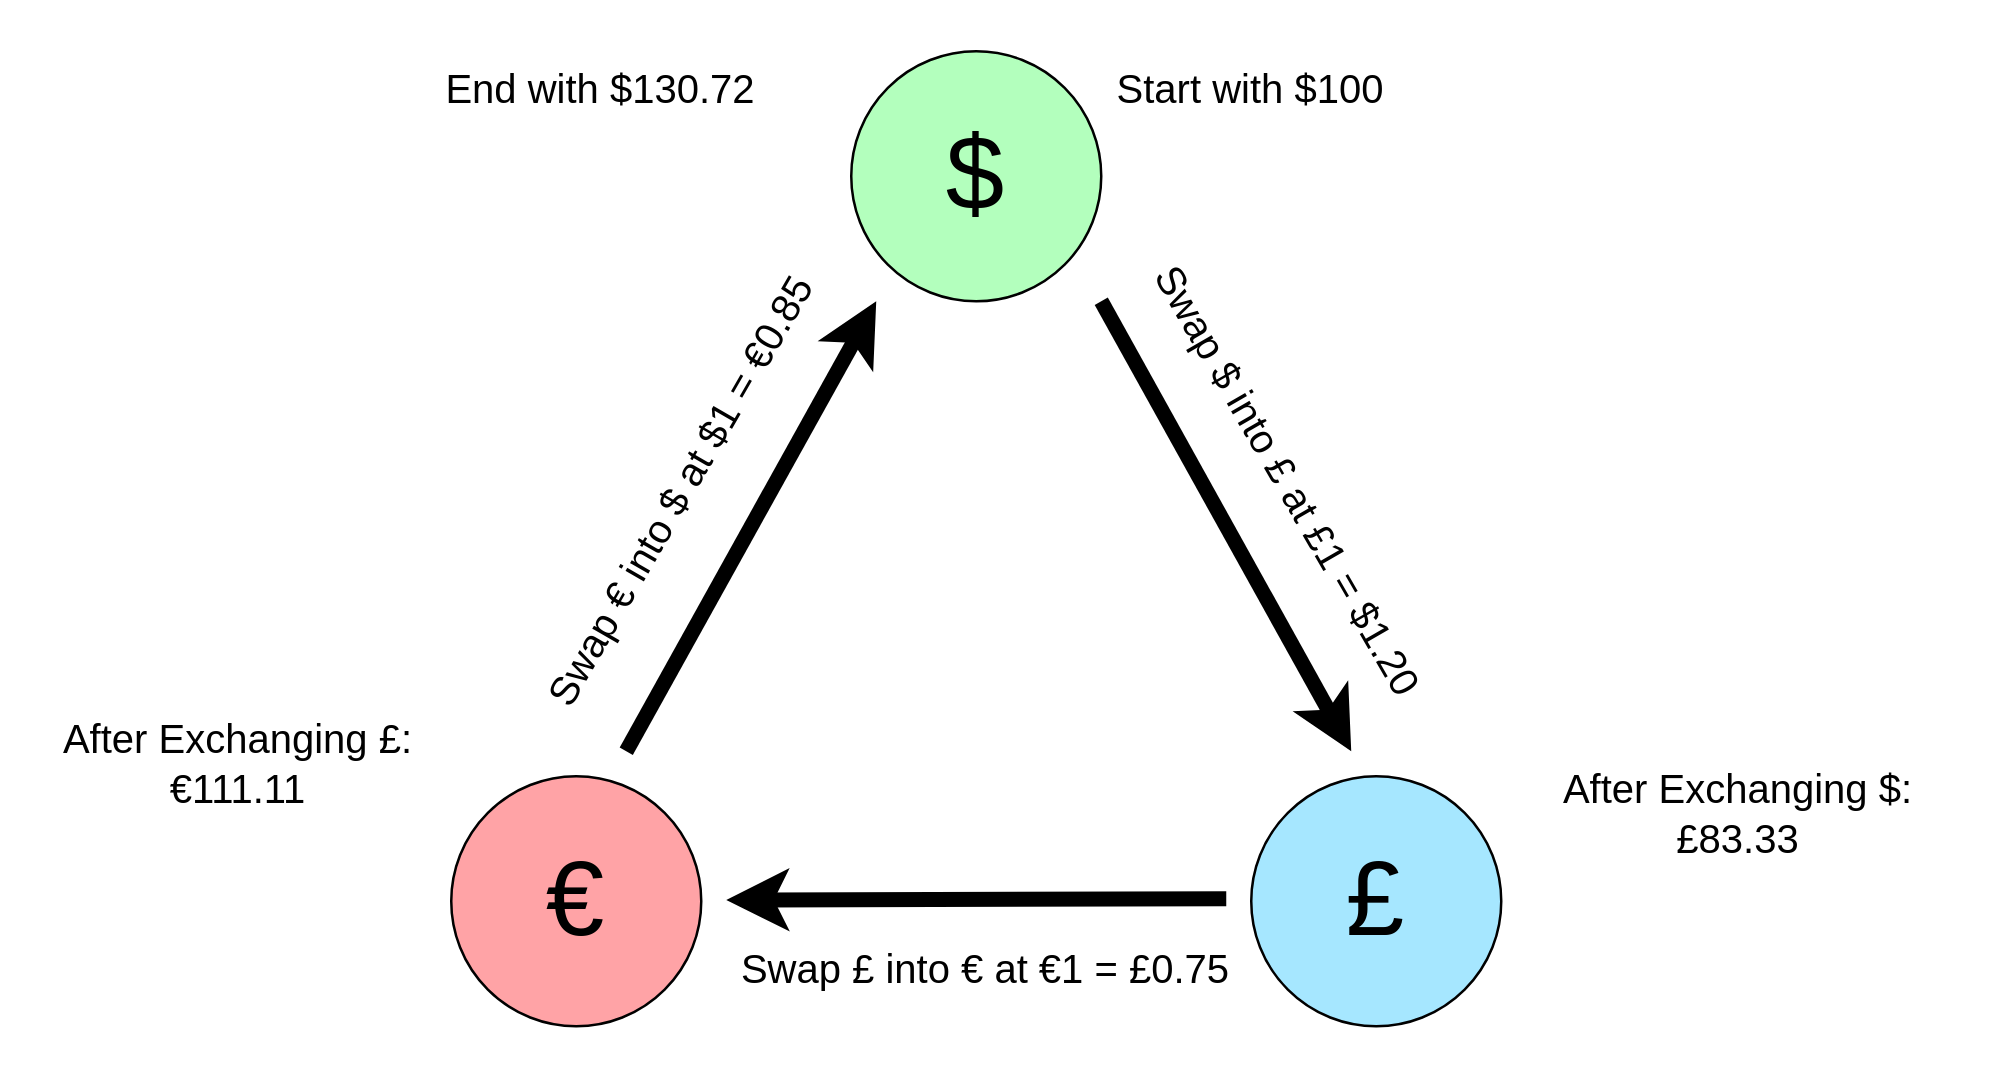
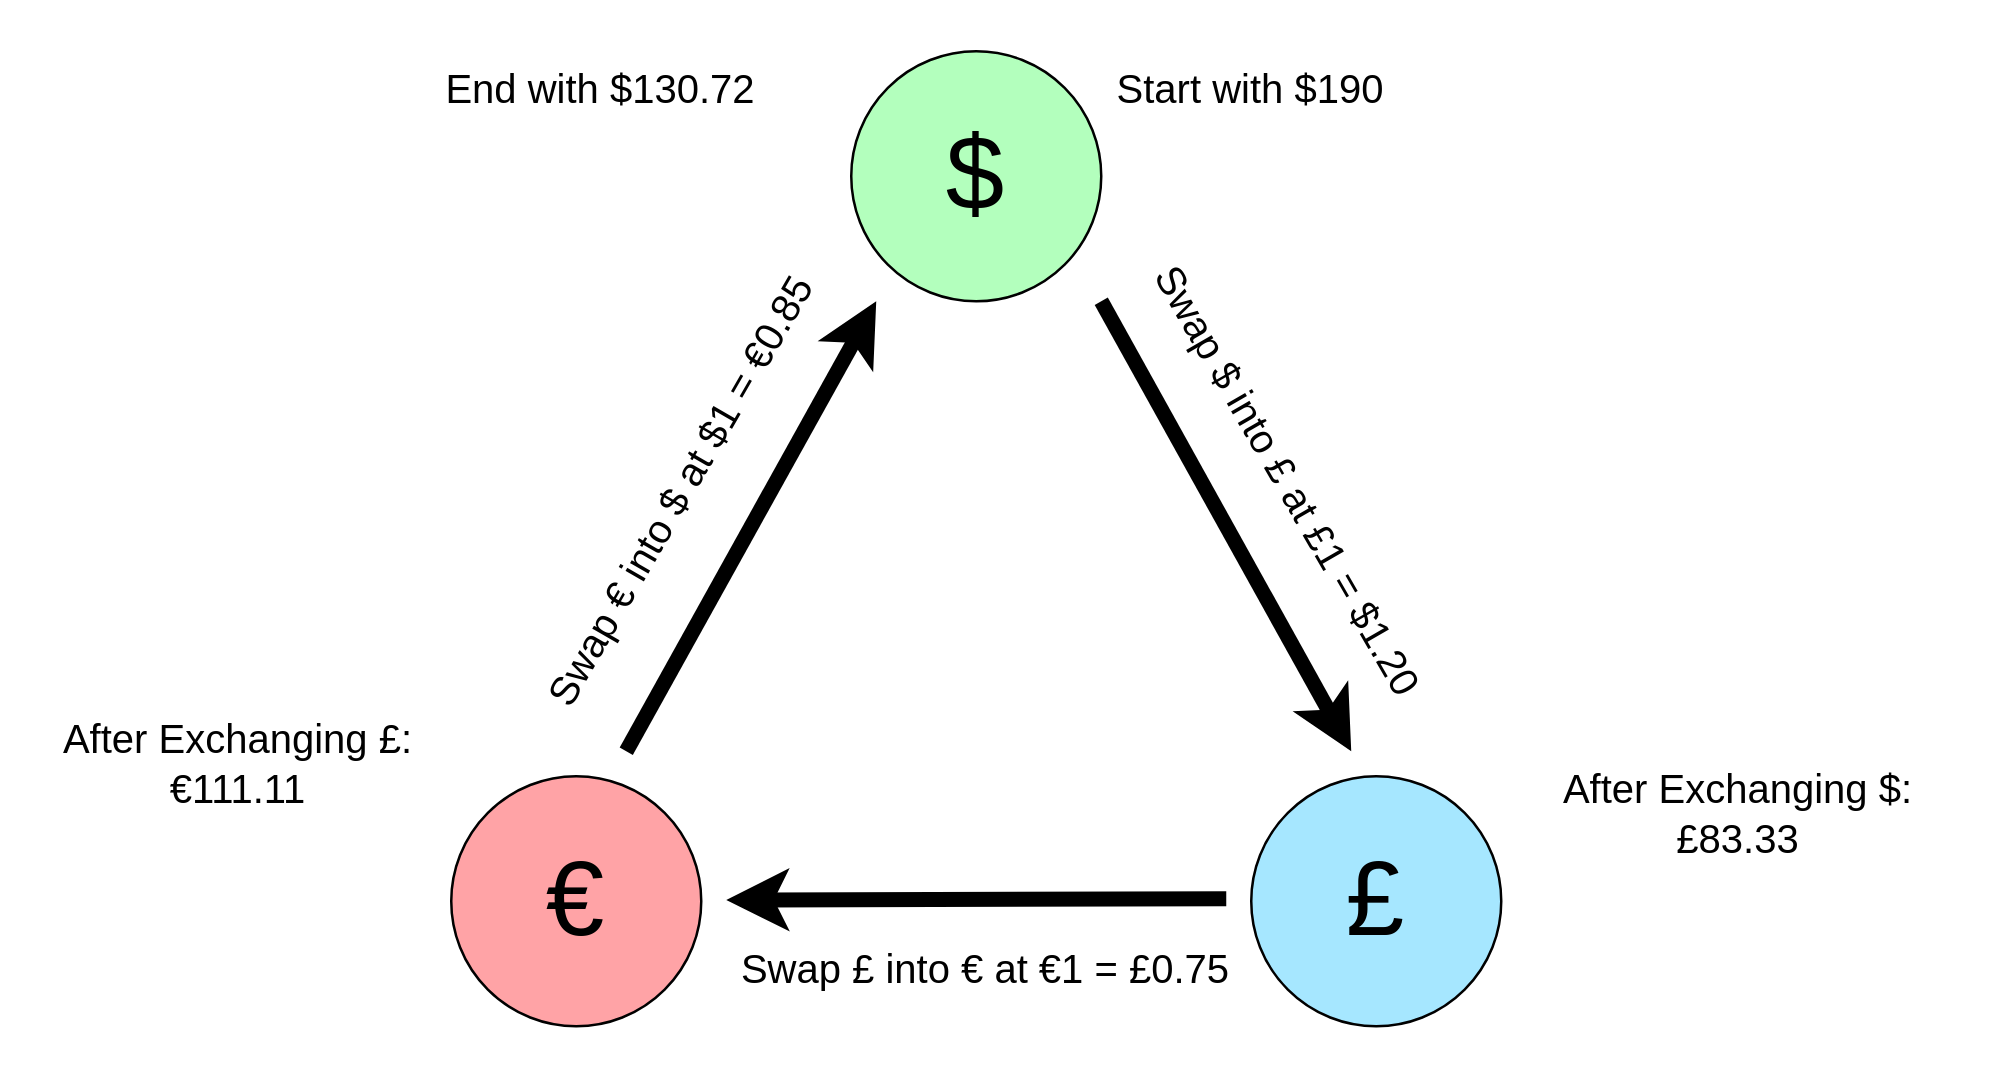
- <mxCell id="11" value="Start with $100" style="text;html=1;strokeColor=none;fillColor=none;align=center;verticalAlign=middle;whiteSpace=wrap;rounded=0;fontSize=16;" vertex="1" parent="1"><mxGeometry x="430" y="20" width="140" height="30" as="geometry" /></mxCell>
+ <mxCell id="11" value="Start with $190" style="text;html=1;strokeColor=none;fillColor=none;align=center;verticalAlign=middle;whiteSpace=wrap;rounded=0;fontSize=16;" vertex="1" parent="1"><mxGeometry x="430" y="20" width="140" height="30" as="geometry" /></mxCell>
